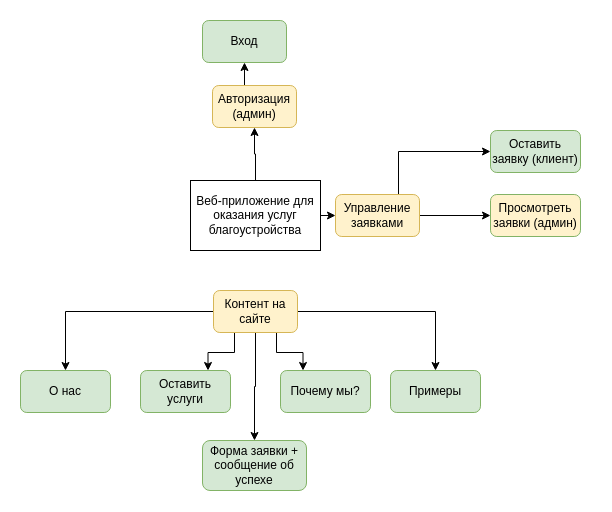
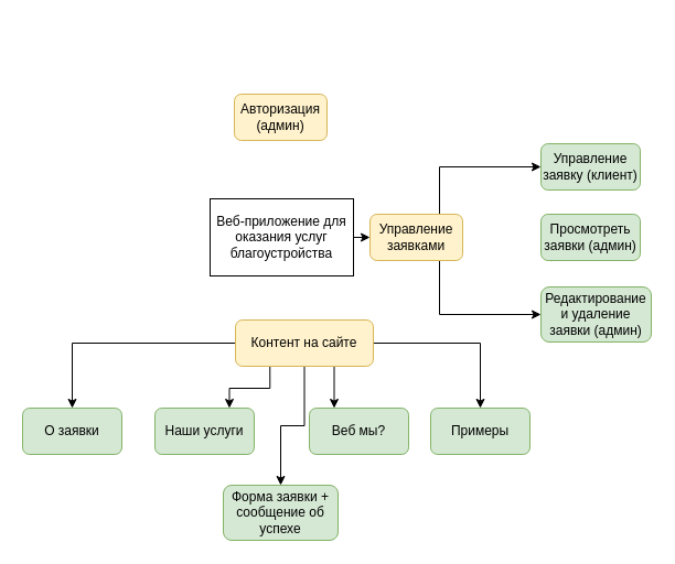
- <mxCell id="11" value="Вход" style="rounded=1;whiteSpace=wrap;html=1;fillColor=#d5e8d4;strokeColor=#82b366;" parent="1" vertex="1"><mxGeometry x="202" y="20" width="84" height="42" as="geometry" /></mxCell>
- <mxCell id="5" style="edgeStyle=orthogonalEdgeStyle;rounded=0;orthogonalLoop=1;jettySize=auto;html=1;exitX=0.25;exitY=0;exitDx=0;exitDy=0;entryX=0.5;entryY=1;entryDx=0;entryDy=0;" edge="1" parent="1" source="6" target="11"><mxGeometry relative="1" as="geometry" /></mxCell>
- <mxCell id="12" value="Оставить заявку (клиент)" style="rounded=1;whiteSpace=wrap;html=1;fillColor=#d5e8d4;strokeColor=#82b366;" parent="1" vertex="1"><mxGeometry x="490" y="130" width="90" height="42" as="geometry" /></mxCell>
+ <mxCell id="12" value="Управление заявку (клиент)" style="rounded=1;whiteSpace=wrap;html=1;fillColor=#d5e8d4;strokeColor=#82b366;" parent="1" vertex="1"><mxGeometry x="490" y="130" width="90" height="42" as="geometry" /></mxCell>
- <mxCell id="3" style="edgeStyle=orthogonalEdgeStyle;rounded=0;orthogonalLoop=1;jettySize=auto;html=1;exitX=0.5;exitY=0;exitDx=0;exitDy=0;entryX=0.5;entryY=1;entryDx=0;entryDy=0;" parent="1" source="4" target="6" edge="1"><mxGeometry relative="1" as="geometry" /></mxCell>
- <mxCell id="8" style="edgeStyle=orthogonalEdgeStyle;rounded=0;orthogonalLoop=1;jettySize=auto;html=1;exitX=1;exitY=0.5;exitDx=0;exitDy=0;entryX=0;entryY=0.5;entryDx=0;entryDy=0;" parent="1" source="10" target="13" edge="1"><mxGeometry relative="1" as="geometry" /></mxCell>
- <mxCell id="13" value="Просмотреть заявки (админ)" style="rounded=1;whiteSpace=wrap;html=1;fillColor=#fff2cc;strokeColor=#82b366;" parent="1" vertex="1"><mxGeometry x="490" y="194" width="90" height="42" as="geometry" /></mxCell>
+ <mxCell id="13" value="Просмотреть заявки (админ)" style="rounded=1;whiteSpace=wrap;html=1;fillColor=#d5e8d4;strokeColor=#82b366;" parent="1" vertex="1"><mxGeometry x="490" y="194" width="90" height="42" as="geometry" /></mxCell>
+ <mxCell id="9" style="edgeStyle=orthogonalEdgeStyle;rounded=0;orthogonalLoop=1;jettySize=auto;html=1;exitX=0.75;exitY=1;exitDx=0;exitDy=0;entryX=0;entryY=0.5;entryDx=0;entryDy=0;" parent="1" source="10" target="14" edge="1"><mxGeometry relative="1" as="geometry" /></mxCell>
+ <mxCell id="14" value="Редактирование и удаление заявки (админ)" style="rounded=1;whiteSpace=wrap;html=1;fillColor=#d5e8d4;strokeColor=#82b366;" parent="1" vertex="1"><mxGeometry x="490" y="260" width="100" height="50" as="geometry" /></mxCell>
- <mxCell id="20" value="Контент на сайте" style="rounded=1;whiteSpace=wrap;html=1;fillColor=#fff2cc;strokeColor=#d6b656;" parent="1" vertex="1"><mxGeometry x="213" y="290" width="84" height="42" as="geometry" /></mxCell>
+ <mxCell id="20" value="Контент на сайте" style="rounded=1;whiteSpace=wrap;html=1;fillColor=#fff2cc;strokeColor=#d6b656;" parent="1" vertex="1"><mxGeometry x="213" y="290" width="125" height="42" as="geometry" /></mxCell>
- <mxCell id="21" value="О нас" style="rounded=1;whiteSpace=wrap;html=1;fillColor=#d5e8d4;strokeColor=#82b366;" parent="1" vertex="1"><mxGeometry x="20" y="370" width="90" height="42" as="geometry" /></mxCell>
+ <mxCell id="21" value="О заявки" style="rounded=1;whiteSpace=wrap;html=1;fillColor=#d5e8d4;strokeColor=#82b366;" parent="1" vertex="1"><mxGeometry x="20" y="370" width="90" height="42" as="geometry" /></mxCell>
- <mxCell id="22" value="Оставить услуги" style="rounded=1;whiteSpace=wrap;html=1;fillColor=#d5e8d4;strokeColor=#82b366;" parent="1" vertex="1"><mxGeometry x="140" y="370" width="90" height="42" as="geometry" /></mxCell>
+ <mxCell id="22" value="Наши услуги" style="rounded=1;whiteSpace=wrap;html=1;fillColor=#d5e8d4;strokeColor=#82b366;" parent="1" vertex="1"><mxGeometry x="140" y="370" width="90" height="42" as="geometry" /></mxCell>
- <mxCell id="23" value="Почему мы?" style="rounded=1;whiteSpace=wrap;html=1;fillColor=#d5e8d4;strokeColor=#82b366;" parent="1" vertex="1"><mxGeometry x="280" y="370" width="90" height="42" as="geometry" /></mxCell>
+ <mxCell id="23" value="Веб мы?" style="rounded=1;whiteSpace=wrap;html=1;fillColor=#d5e8d4;strokeColor=#82b366;" parent="1" vertex="1"><mxGeometry x="280" y="370" width="90" height="42" as="geometry" /></mxCell>
